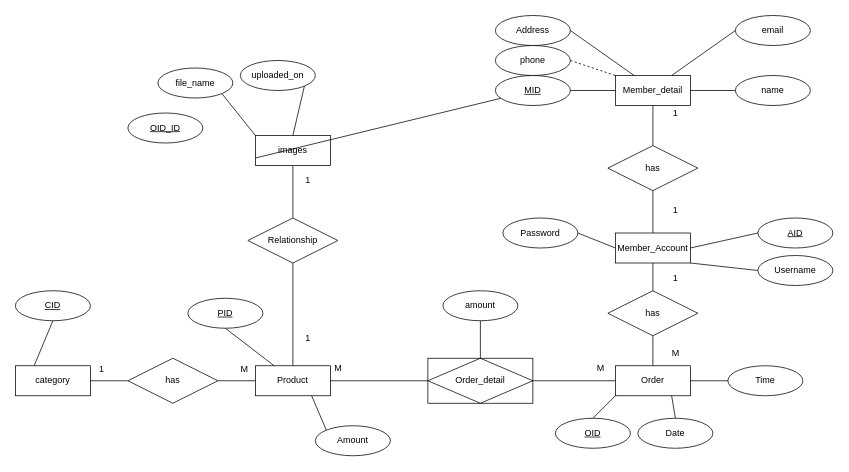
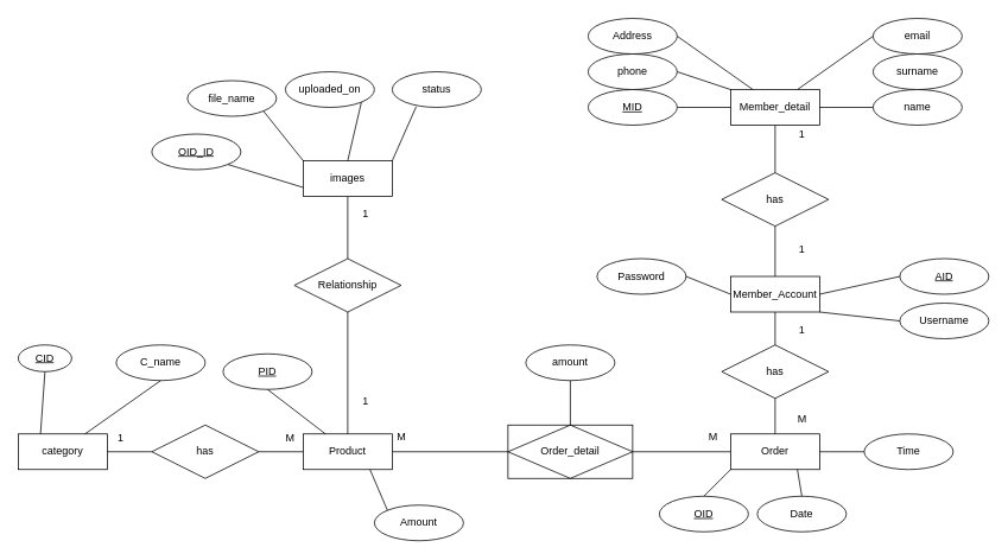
+ <mxCell id="38" value="surname" style="ellipse;whiteSpace=wrap;html=1;align=center;" vertex="1" parent="1"><mxGeometry x="980" y="60" width="100" height="40" as="geometry" /></mxCell>
- <mxCell id="50" value="" style="endArrow=none;html=1;rounded=0;entryX=0;entryY=0;entryDx=0;entryDy=0;exitX=1;exitY=0.5;exitDx=0;exitDy=0;dashed=1;" edge="1" parent="1" source="40" target="35"><mxGeometry relative="1" as="geometry"><mxPoint x="770" y="50" as="sourcePoint" /><mxPoint x="855" y="110" as="targetPoint" /></mxGeometry></mxCell>
+ <mxCell id="50" value="" style="endArrow=none;html=1;rounded=0;entryX=0;entryY=0;entryDx=0;entryDy=0;exitX=1;exitY=0.5;exitDx=0;exitDy=0;" edge="1" parent="1" source="40" target="35"><mxGeometry relative="1" as="geometry"><mxPoint x="770" y="50" as="sourcePoint" /><mxPoint x="855" y="110" as="targetPoint" /></mxGeometry></mxCell>
+ <mxCell id="59" value="status" style="ellipse;whiteSpace=wrap;html=1;align=center;" vertex="1" parent="1"><mxGeometry x="440" y="80" width="100" height="40" as="geometry" /></mxCell>
+ <mxCell id="63" value="" style="endArrow=none;html=1;rounded=0;entryX=0.269;entryY=0.979;entryDx=0;entryDy=0;exitX=1;exitY=0;exitDx=0;exitDy=0;entryPerimeter=0;" edge="1" parent="1" source="54" target="59"><mxGeometry relative="1" as="geometry"><mxPoint x="400" y="190" as="sourcePoint" /><mxPoint x="415" y="124" as="targetPoint" /></mxGeometry></mxCell>
- <mxCell id="60" value="" style="endArrow=none;html=1;rounded=0;exitX=0;exitY=0.75;exitDx=0;exitDy=0;" edge="1" parent="1" source="54" target="36"><mxGeometry relative="1" as="geometry"><mxPoint x="410" y="240" as="sourcePoint" /><mxPoint x="570" y="240" as="targetPoint" /></mxGeometry></mxCell>
+ <mxCell id="60" value="" style="endArrow=none;html=1;rounded=0;entryX=1;entryY=1;entryDx=0;entryDy=0;exitX=0;exitY=0.75;exitDx=0;exitDy=0;" edge="1" parent="1" source="54" target="56"><mxGeometry relative="1" as="geometry"><mxPoint x="410" y="240" as="sourcePoint" /><mxPoint x="570" y="240" as="targetPoint" /></mxGeometry></mxCell>
- <mxCell id="3" value="&lt;u&gt;CID&lt;/u&gt;" style="ellipse;whiteSpace=wrap;html=1;align=center;" vertex="1" parent="1"><mxGeometry y="387" width="100" height="40" as="geometry" x="20" /></mxCell>
+ <mxCell id="3" value="&lt;u&gt;CID&lt;/u&gt;" style="ellipse;whiteSpace=wrap;html=1;align=center;" vertex="1" parent="1"><mxGeometry x="20" y="387" width="60" height="30" as="geometry" /></mxCell>
+ <mxCell id="4" value="C_name" style="ellipse;whiteSpace=wrap;html=1;align=center;" vertex="1" parent="1"><mxGeometry x="130" y="387" width="100" height="40" as="geometry" /></mxCell>
+ <mxCell id="10" value="" style="endArrow=none;html=1;rounded=0;exitX=0.75;exitY=0;exitDx=0;exitDy=0;entryX=0.5;entryY=1;entryDx=0;entryDy=0;" edge="1" parent="1" source="2" target="4"><mxGeometry relative="1" as="geometry"><mxPoint x="140" y="527" as="sourcePoint" /><mxPoint x="190" y="527" as="targetPoint" /></mxGeometry></mxCell>
